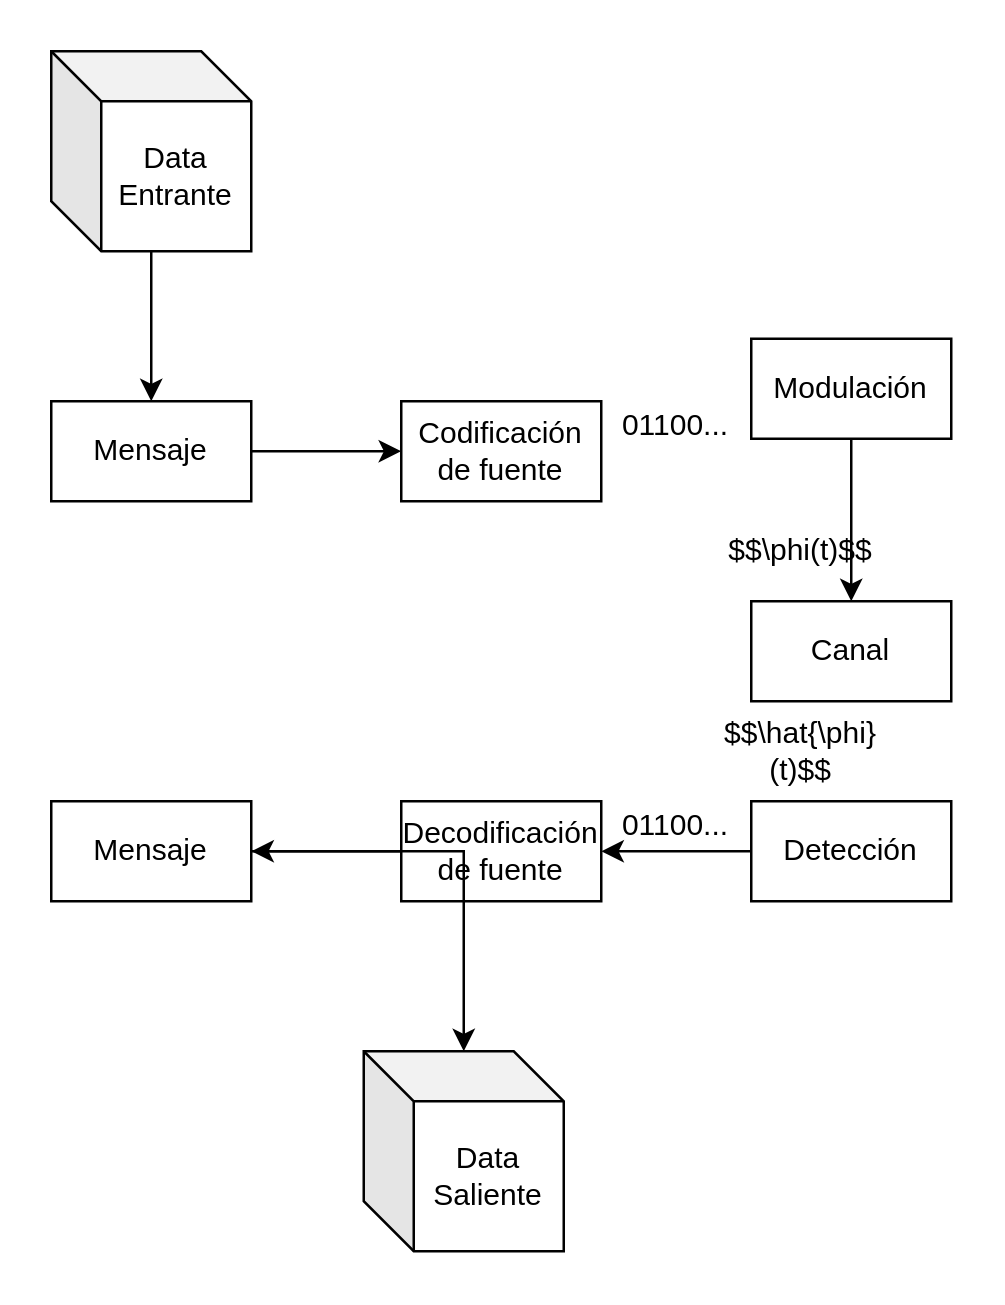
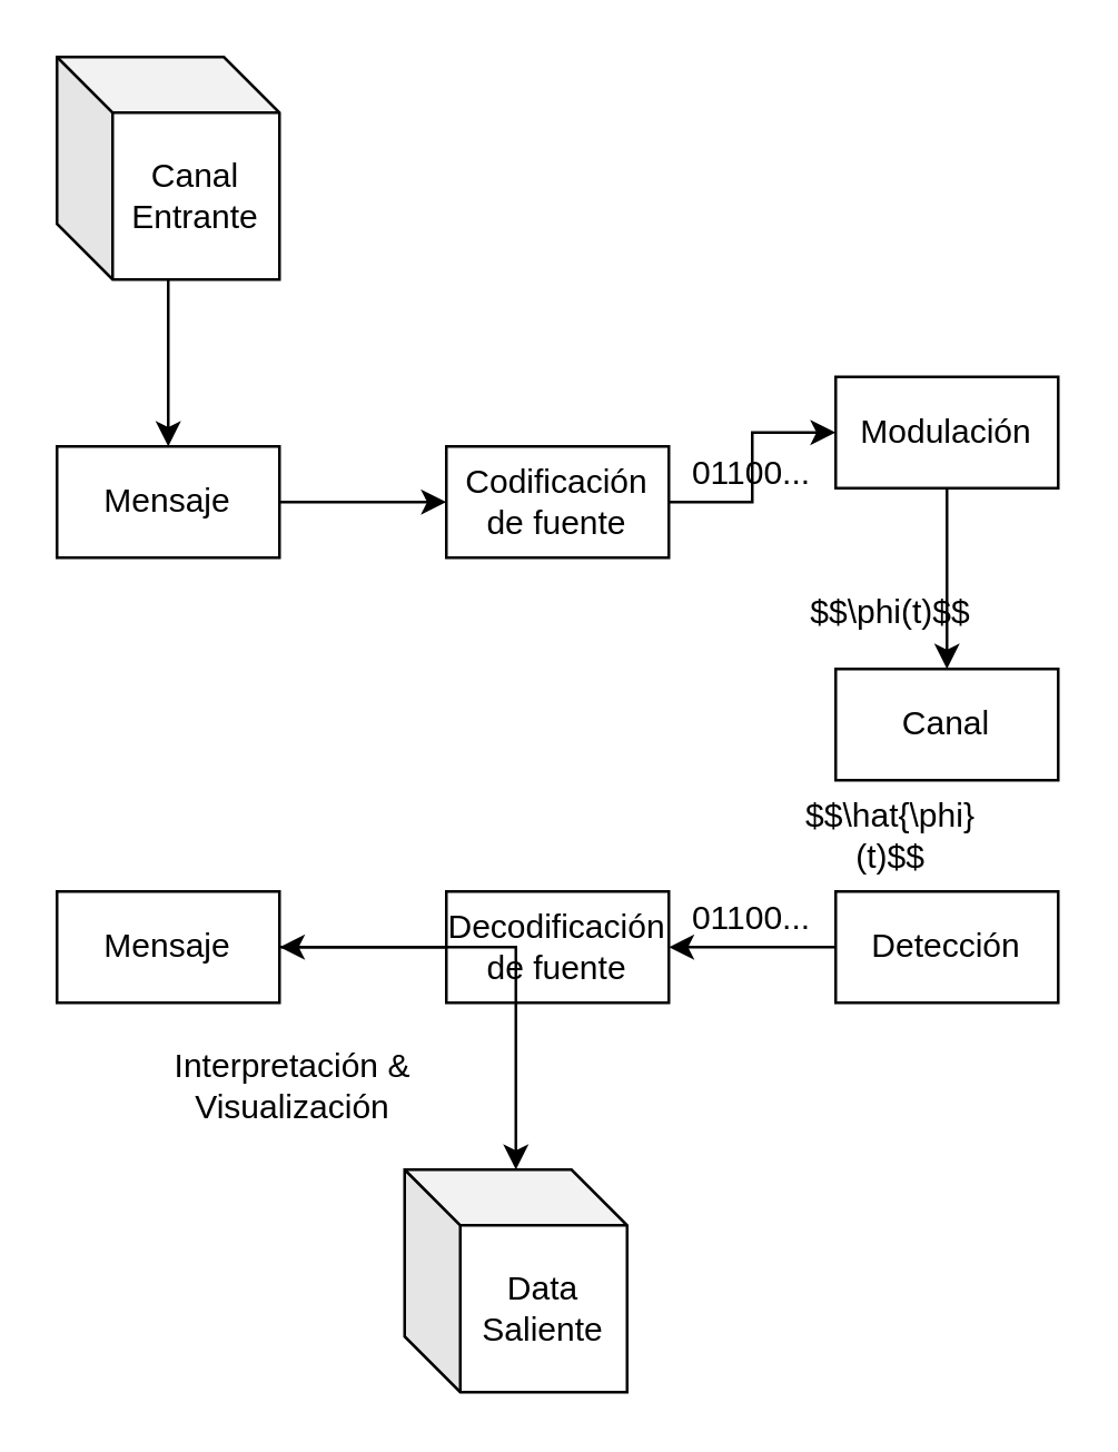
- <mxCell id="3" value="Data Entrante" style="shape=cube;whiteSpace=wrap;html=1;boundedLbl=1;backgroundOutline=1;darkOpacity=0.05;darkOpacity2=0.1;" vertex="1" parent="1"><mxGeometry x="20" y="20" width="80" height="80" as="geometry" /></mxCell>
+ <mxCell id="3" value="Canal Entrante" style="shape=cube;whiteSpace=wrap;html=1;boundedLbl=1;backgroundOutline=1;darkOpacity=0.05;darkOpacity2=0.1;" vertex="1" parent="1"><mxGeometry x="20" y="20" width="80" height="80" as="geometry" /></mxCell>
+ <mxCell id="6" style="edgeStyle=orthogonalEdgeStyle;rounded=0;orthogonalLoop=1;jettySize=auto;html=1;" edge="1" parent="1" source="7" target="9"><mxGeometry relative="1" as="geometry" /></mxCell>
+ <mxCell id="22" value="Interpretación &amp;amp; Visualización" style="text;html=1;strokeColor=none;fillColor=none;align=center;verticalAlign=middle;whiteSpace=wrap;rounded=0;" vertex="1" parent="1"><mxGeometry x="60" y="380" width="90" height="20" as="geometry" /></mxCell>
